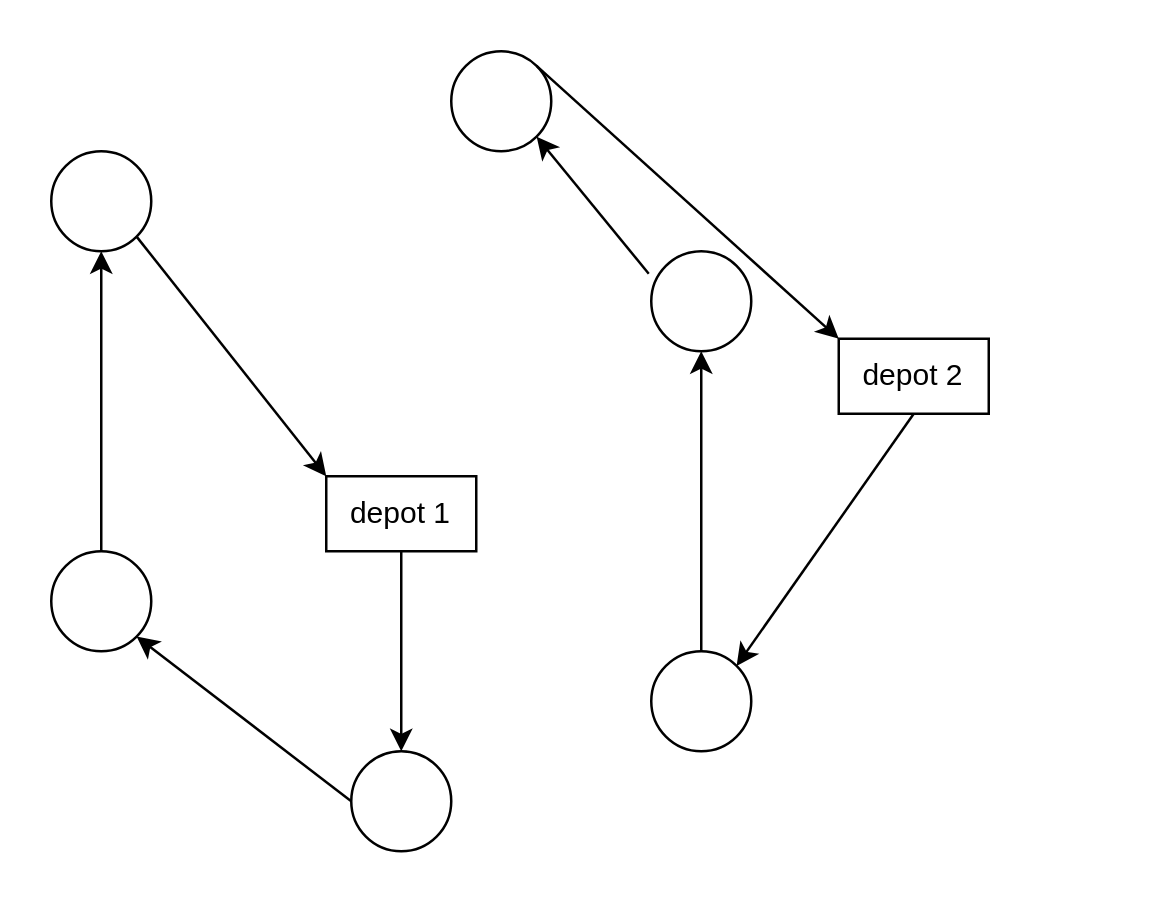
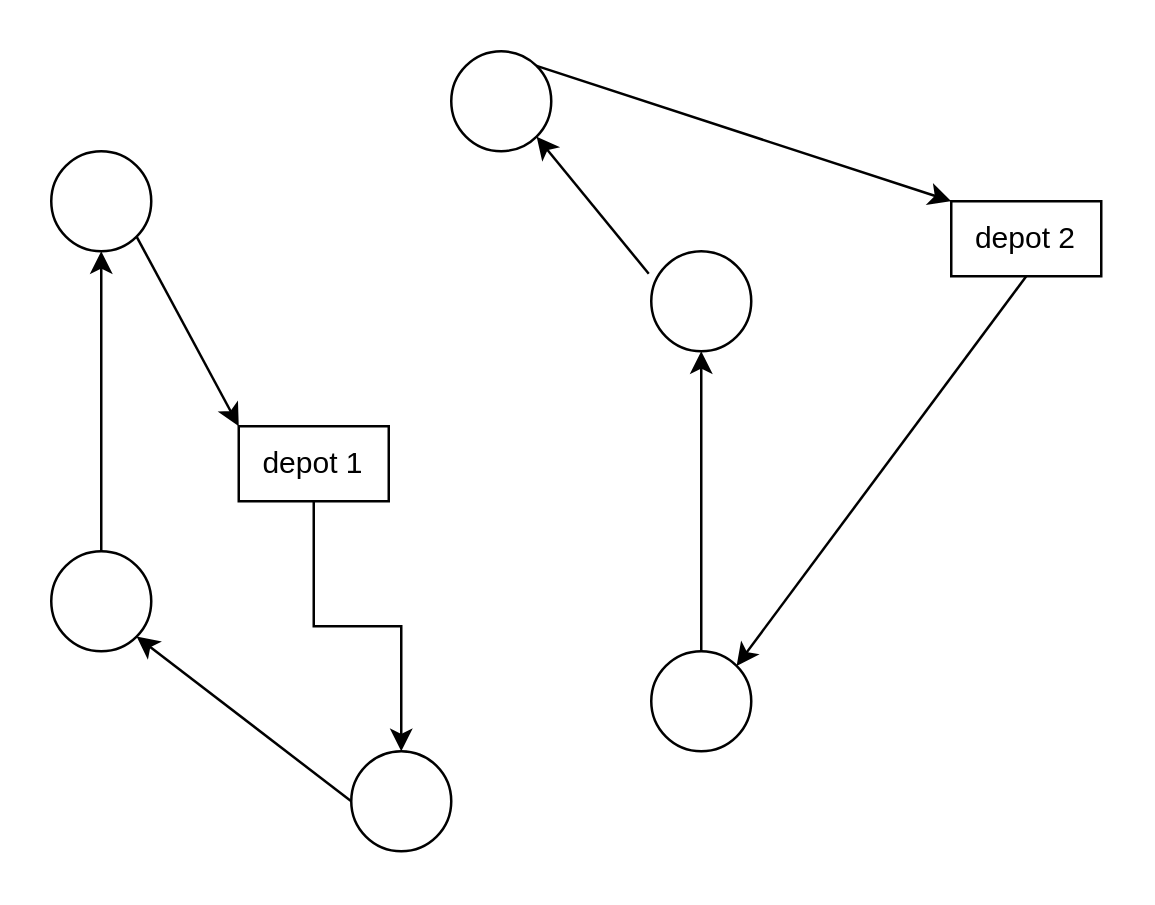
- <mxCell id="15" value="depot 2" style="rounded=0;whiteSpace=wrap;html=1;" vertex="1" parent="1"><mxGeometry x="335" y="135" width="60" height="30" as="geometry" /></mxCell>
+ <mxCell id="15" value="depot 2" style="rounded=0;whiteSpace=wrap;html=1;" vertex="1" parent="1"><mxGeometry x="380" y="80" width="60" height="30" as="geometry" /></mxCell>
- <mxCell id="4" value="depot 1" style="rounded=0;whiteSpace=wrap;html=1;" vertex="1" parent="1"><mxGeometry x="130" y="190" width="60" height="30" as="geometry" /></mxCell>
+ <mxCell id="4" value="depot 1" style="rounded=0;whiteSpace=wrap;html=1;" vertex="1" parent="1"><mxGeometry x="95" y="170" width="60" height="30" as="geometry" /></mxCell>
